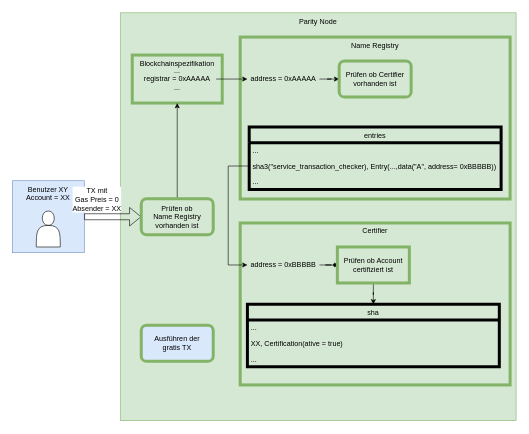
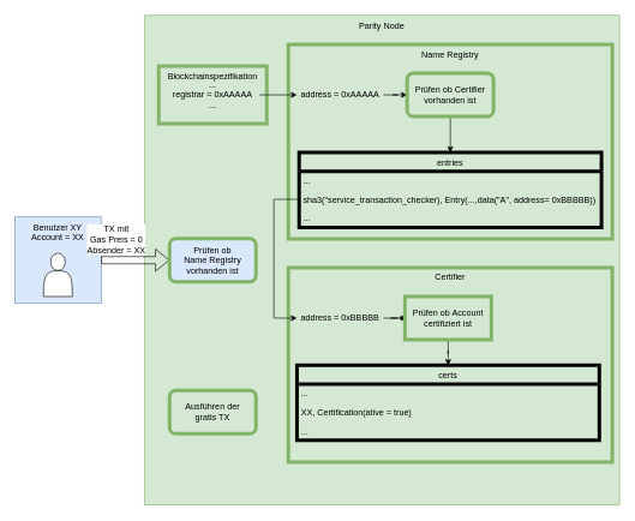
- <mxCell id="29" style="edgeStyle=orthogonalEdgeStyle;rounded=0;orthogonalLoop=1;jettySize=auto;html=1;entryX=0.5;entryY=1;entryDx=0;entryDy=0;" parent="1" source="30" target="5" edge="1"><mxGeometry relative="1" as="geometry" /></mxCell>
+ <mxCell id="25" style="edgeStyle=orthogonalEdgeStyle;rounded=0;orthogonalLoop=1;jettySize=auto;html=1;exitX=0.5;exitY=1;exitDx=0;exitDy=0;" parent="1" source="26" target="7" edge="1"><mxGeometry relative="1" as="geometry"><mxPoint x="625" y="171" as="sourcePoint" /></mxGeometry></mxCell>
- <mxCell id="30" value="Prüfen ob&lt;br&gt;Name Registry&lt;br&gt;vorhanden ist" style="rounded=1;whiteSpace=wrap;html=1;strokeWidth=5;fillColor=#d5e8d4;strokeColor=#82b366;" parent="1" vertex="1"><mxGeometry x="235" y="330.57" width="120" height="60" as="geometry" /></mxCell>
+ <mxCell id="30" value="Prüfen ob&lt;br&gt;Name Registry&lt;br&gt;vorhanden ist" style="rounded=1;whiteSpace=wrap;html=1;strokeWidth=5;fillColor=#dae8fc;strokeColor=#82b366;" parent="1" vertex="1"><mxGeometry x="235" y="330.57" width="120" height="60" as="geometry" /></mxCell>
- <mxCell id="16" value="sha" style="swimlane;fontStyle=0;childLayout=stackLayout;horizontal=1;startSize=26;fillColor=none;horizontalStack=0;resizeParent=1;resizeParentMax=0;resizeLast=0;collapsible=1;marginBottom=0;strokeWidth=5;" parent="1" vertex="1"><mxGeometry x="412" y="506.57" width="420" height="104" as="geometry" /></mxCell>
+ <mxCell id="16" value="certs" style="swimlane;fontStyle=0;childLayout=stackLayout;horizontal=1;startSize=26;fillColor=none;horizontalStack=0;resizeParent=1;resizeParentMax=0;resizeLast=0;collapsible=1;marginBottom=0;strokeWidth=5;" parent="1" vertex="1"><mxGeometry x="412" y="506.57" width="420" height="104" as="geometry" /></mxCell>
- <mxCell id="31" value="Ausführen der&lt;br&gt;gratis TX" style="rounded=1;whiteSpace=wrap;html=1;strokeWidth=5;fillColor=#dae8fc;strokeColor=#82b366;" parent="1" vertex="1"><mxGeometry x="235" y="541.57" width="120" height="60" as="geometry" /></mxCell>
+ <mxCell id="31" value="Ausführen der&lt;br&gt;gratis TX" style="rounded=1;whiteSpace=wrap;html=1;strokeWidth=5;fillColor=#d5e8d4;strokeColor=#82b366;" parent="1" vertex="1"><mxGeometry x="235" y="541.57" width="120" height="60" as="geometry" /></mxCell>
